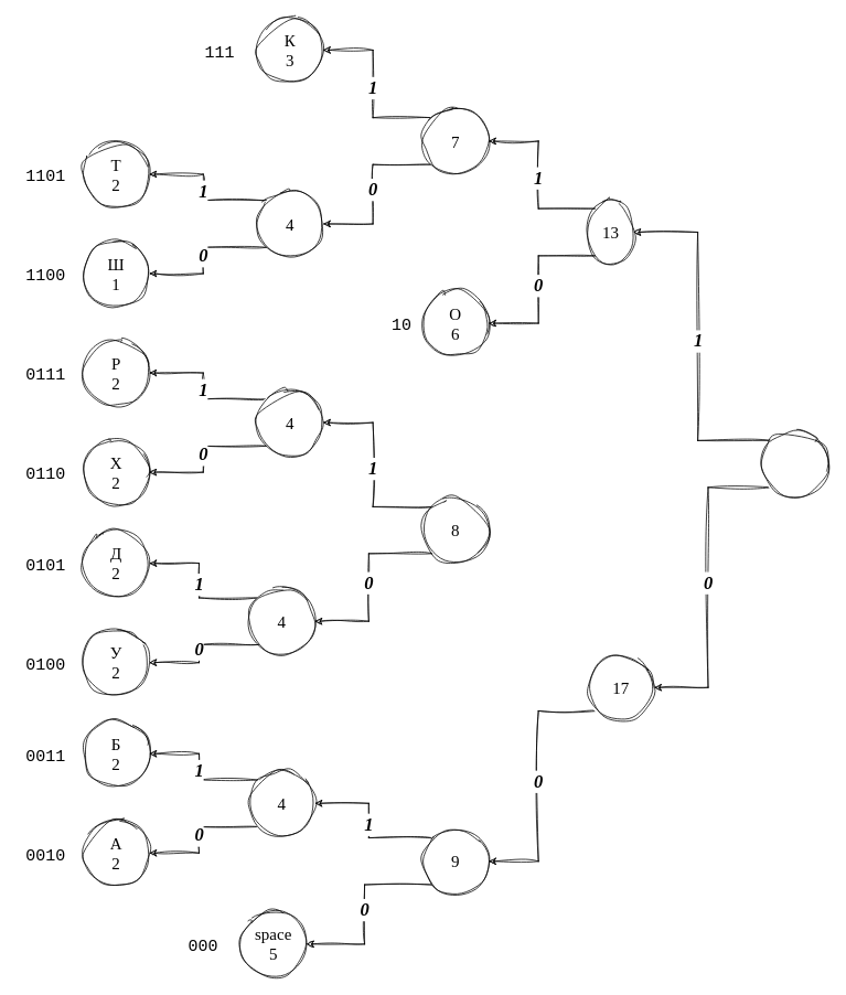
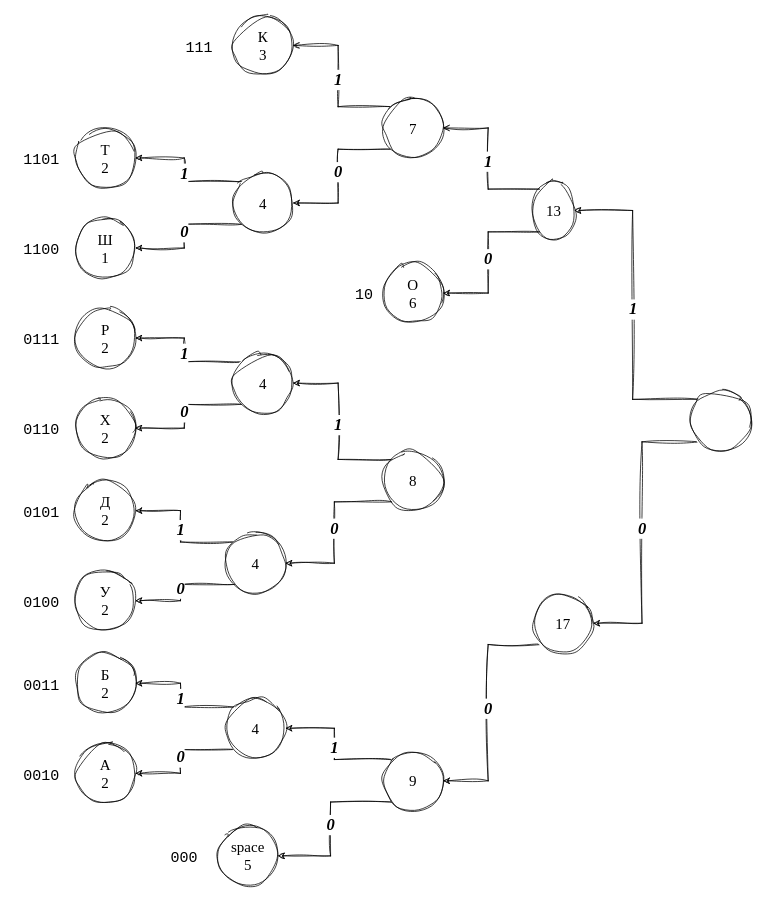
- <mxCell id="37" value="1" style="edgeStyle=orthogonalEdgeStyle;rounded=0;sketch=1;hachureGap=4;jiggle=2;curveFitting=1;orthogonalLoop=1;jettySize=auto;html=1;exitX=0;exitY=0;exitDx=0;exitDy=0;entryX=1;entryY=0.5;entryDx=0;entryDy=0;fontFamily=Verdana;fontSize=22;fontStyle=3" parent="1" source="38" target="34" edge="1"><mxGeometry relative="1" as="geometry" /></mxCell>
+ <mxCell id="37" value="1" style="edgeStyle=orthogonalEdgeStyle;rounded=0;sketch=1;hachureGap=4;jiggle=2;curveFitting=1;orthogonalLoop=1;jettySize=auto;html=1;exitX=0;exitY=0;exitDx=0;exitDy=0;entryX=1;entryY=0.5;entryDx=0;entryDy=0;fontFamily=Verdana;fontSize=22;fontStyle=3;endArrow=open;" parent="1" source="38" target="34" edge="1"><mxGeometry relative="1" as="geometry" /></mxCell>
- <mxCell id="46" value="1" style="edgeStyle=orthogonalEdgeStyle;rounded=0;sketch=1;hachureGap=4;jiggle=2;curveFitting=1;orthogonalLoop=1;jettySize=auto;html=1;exitX=0;exitY=0;exitDx=0;exitDy=0;entryX=1;entryY=0.5;entryDx=0;entryDy=0;fontFamily=Verdana;fontSize=22;fontStyle=3" parent="1" source="47" target="38" edge="1"><mxGeometry relative="1" as="geometry" /></mxCell>
+ <mxCell id="46" value="1" style="edgeStyle=orthogonalEdgeStyle;rounded=0;sketch=1;hachureGap=4;jiggle=2;curveFitting=1;orthogonalLoop=1;jettySize=auto;html=1;exitX=0;exitY=0;exitDx=0;exitDy=0;entryX=1;entryY=0.5;entryDx=0;entryDy=0;fontFamily=Verdana;fontSize=22;fontStyle=3;endArrow=open;" parent="1" source="47" target="38" edge="1"><mxGeometry relative="1" as="geometry" /></mxCell>
